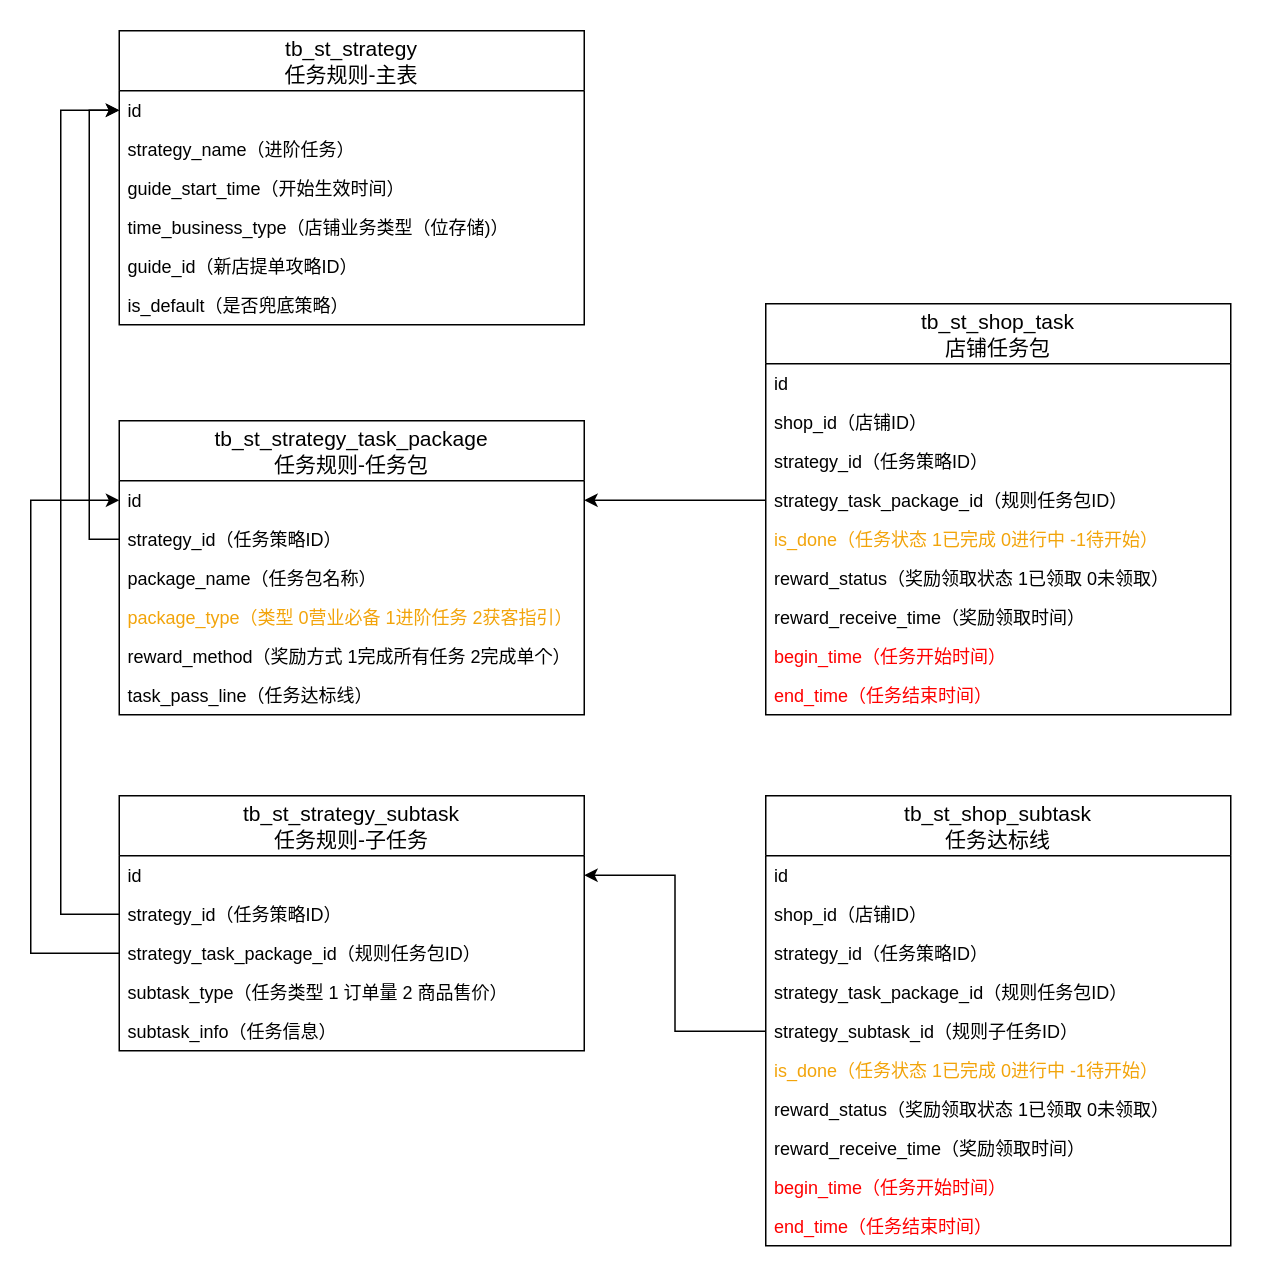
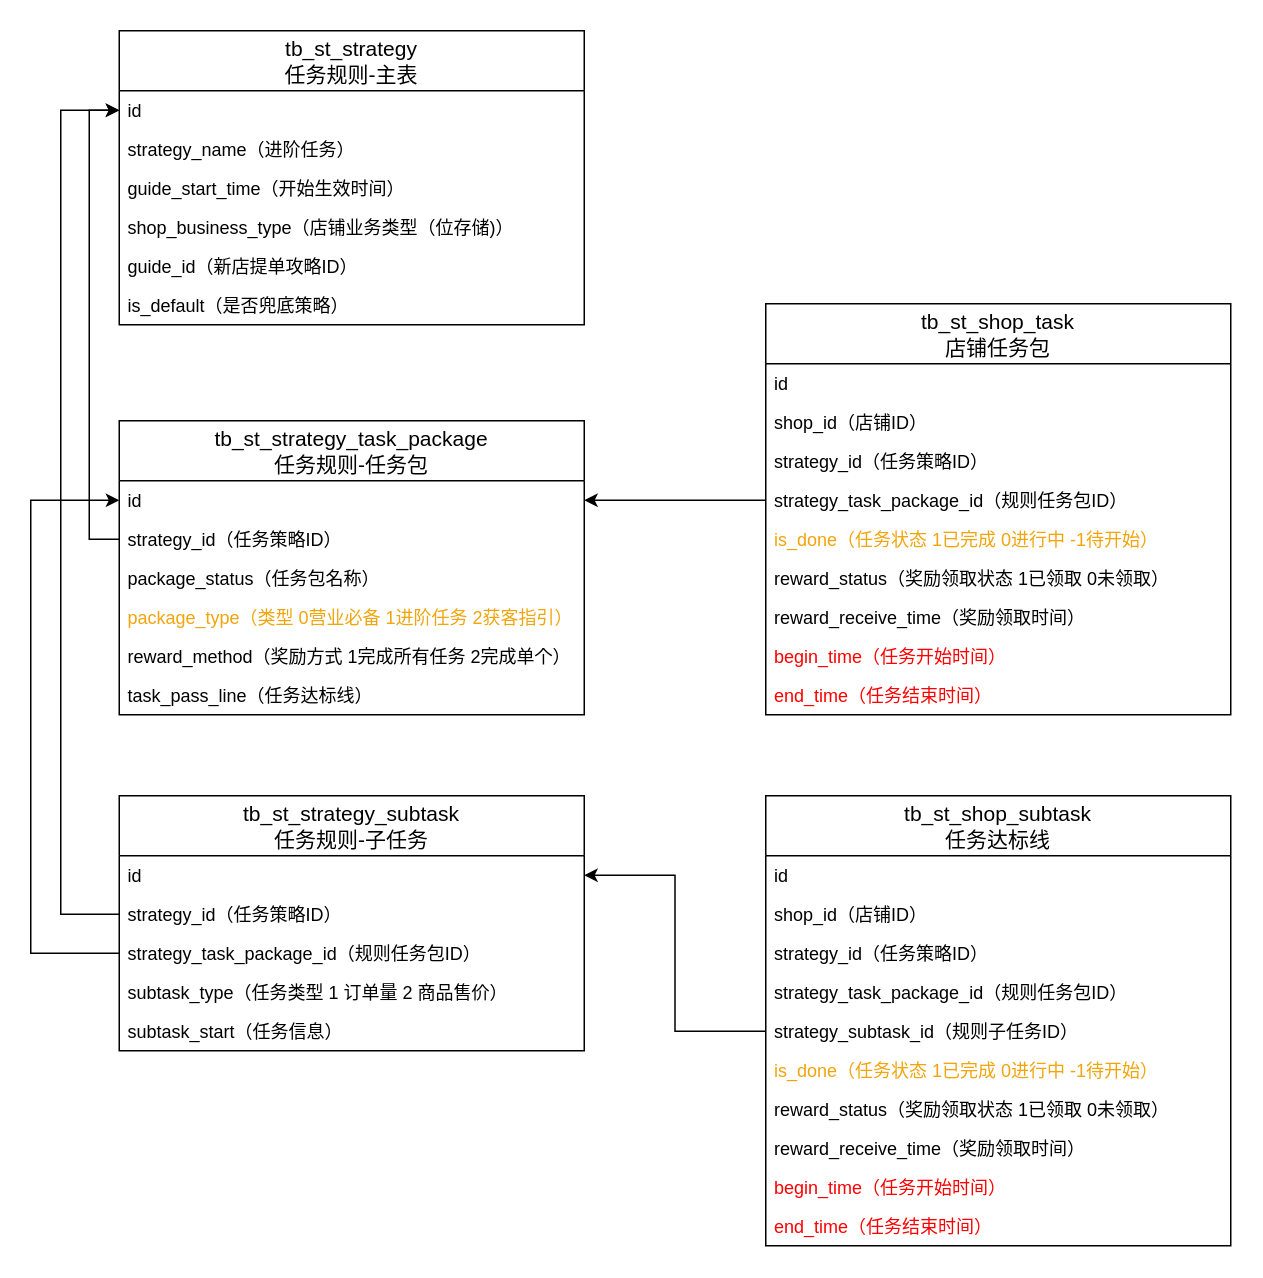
- <mxCell id="7" value="time_business_type（店铺业务类型（位存储)）" style="text;strokeColor=none;fillColor=none;spacingLeft=4;spacingRight=4;overflow=hidden;rotatable=0;points=[[0,0.5],[1,0.5]];portConstraint=eastwest;fontSize=12;" vertex="1" parent="3"><mxGeometry y="118" width="310" height="26" as="geometry" /></mxCell>
+ <mxCell id="7" value="shop_business_type（店铺业务类型（位存储)）" style="text;strokeColor=none;fillColor=none;spacingLeft=4;spacingRight=4;overflow=hidden;rotatable=0;points=[[0,0.5],[1,0.5]];portConstraint=eastwest;fontSize=12;" vertex="1" parent="3"><mxGeometry y="118" width="310" height="26" as="geometry" /></mxCell>
- <mxCell id="13" value="package_name（任务包名称）" style="text;strokeColor=none;fillColor=none;spacingLeft=4;spacingRight=4;overflow=hidden;rotatable=0;points=[[0,0.5],[1,0.5]];portConstraint=eastwest;fontSize=12;" vertex="1" parent="10"><mxGeometry y="92" width="310" height="26" as="geometry" /></mxCell>
+ <mxCell id="13" value="package_status（任务包名称）" style="text;strokeColor=none;fillColor=none;spacingLeft=4;spacingRight=4;overflow=hidden;rotatable=0;points=[[0,0.5],[1,0.5]];portConstraint=eastwest;fontSize=12;" vertex="1" parent="10"><mxGeometry y="92" width="310" height="26" as="geometry" /></mxCell>
- <mxCell id="22" value="subtask_info（任务信息）" style="text;strokeColor=none;fillColor=none;spacingLeft=4;spacingRight=4;overflow=hidden;rotatable=0;points=[[0,0.5],[1,0.5]];portConstraint=eastwest;fontSize=12;fontColor=#000000;" vertex="1" parent="17"><mxGeometry y="144" width="310" height="26" as="geometry" /></mxCell>
+ <mxCell id="22" value="subtask_start（任务信息）" style="text;strokeColor=none;fillColor=none;spacingLeft=4;spacingRight=4;overflow=hidden;rotatable=0;points=[[0,0.5],[1,0.5]];portConstraint=eastwest;fontSize=12;fontColor=#000000;" vertex="1" parent="17"><mxGeometry y="144" width="310" height="26" as="geometry" /></mxCell>
